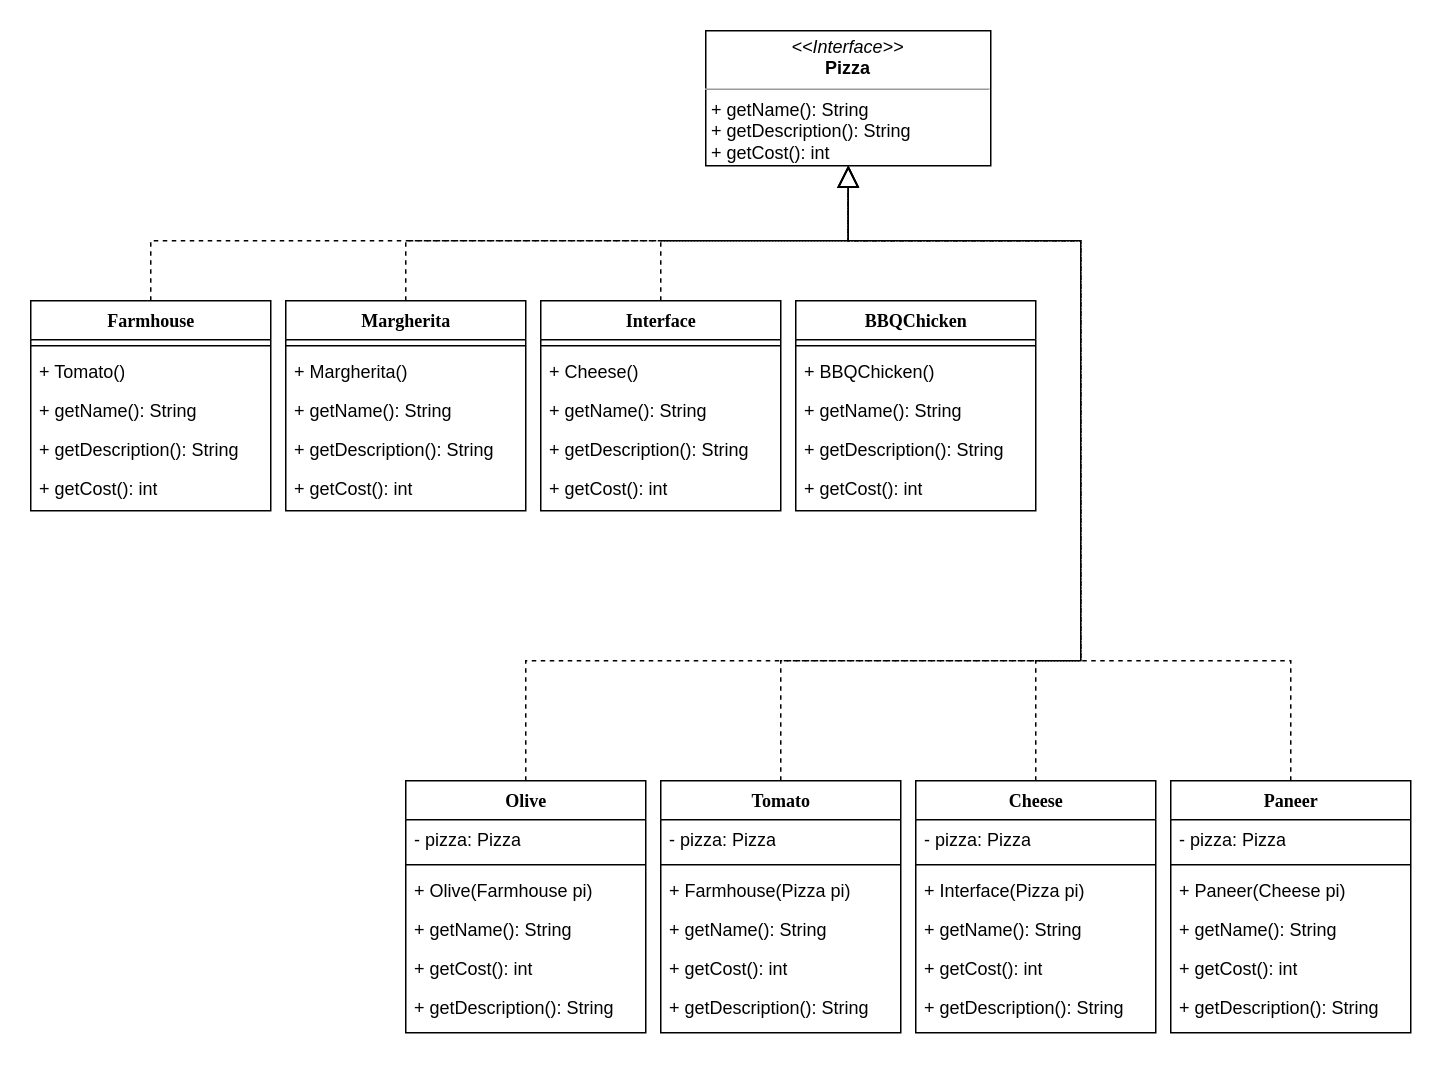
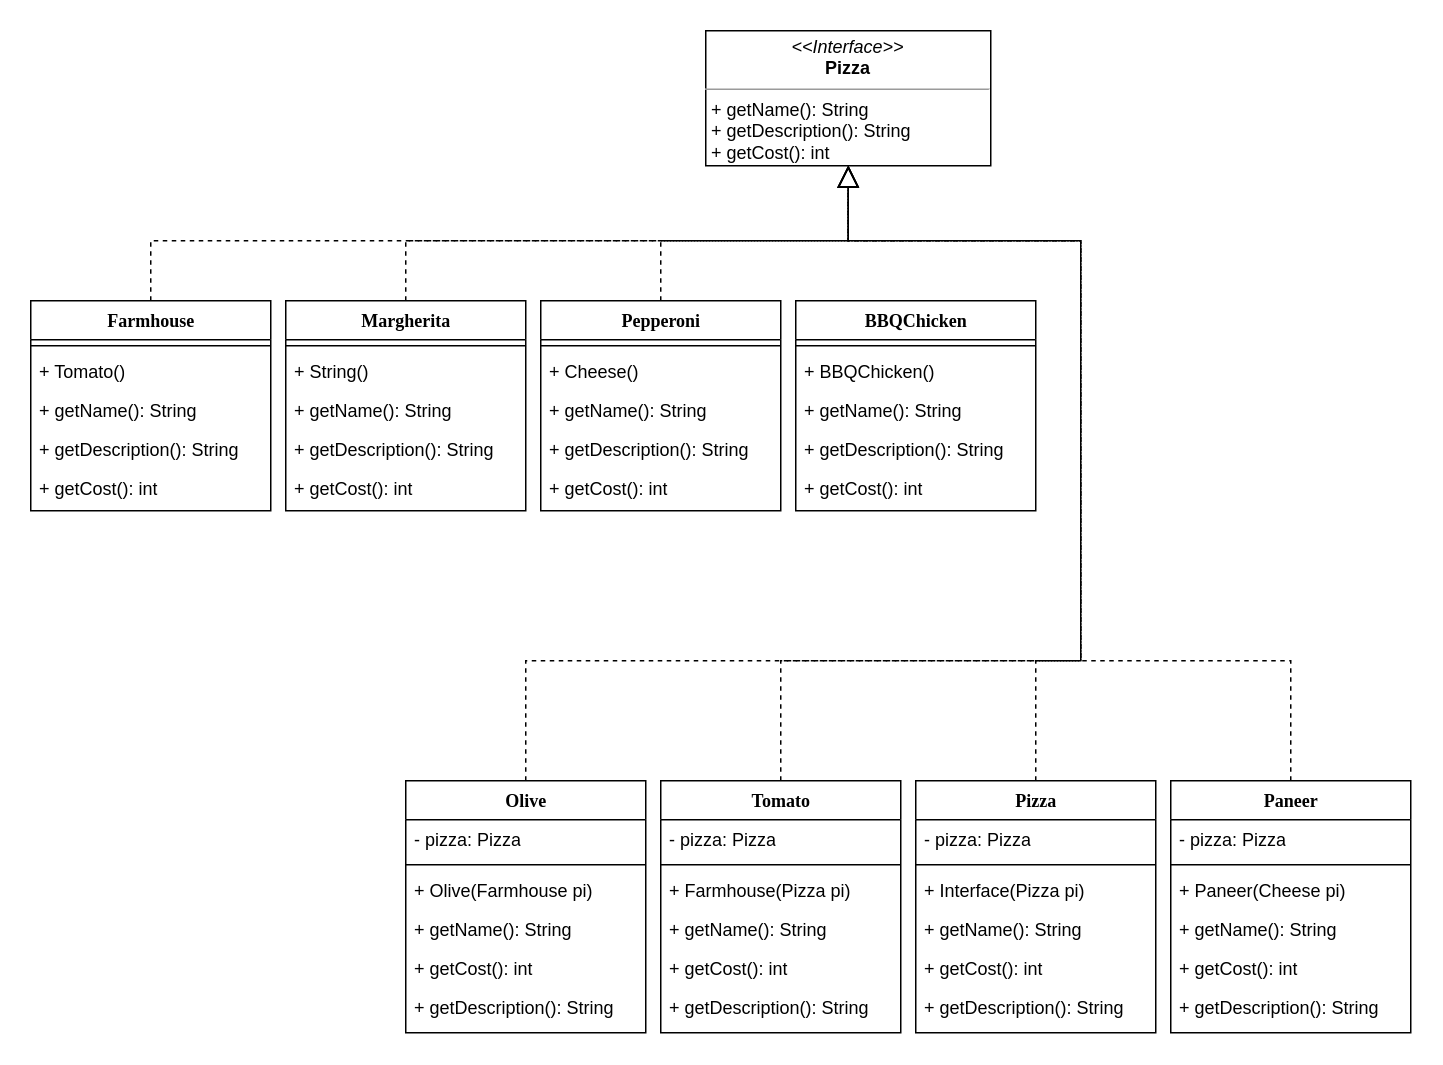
- <mxCell id="25" value="Interface" style="swimlane;html=1;fontStyle=1;align=center;verticalAlign=top;childLayout=stackLayout;horizontal=1;startSize=26;horizontalStack=0;resizeParent=1;resizeLast=0;collapsible=1;marginBottom=0;swimlaneFillColor=#ffffff;rounded=0;shadow=0;comic=0;labelBackgroundColor=none;strokeWidth=1;fillColor=none;fontFamily=Verdana;fontSize=12" vertex="1" parent="1"><mxGeometry x="360" y="200" width="160" height="140" as="geometry" /></mxCell>
+ <mxCell id="25" value="Pepperoni" style="swimlane;html=1;fontStyle=1;align=center;verticalAlign=top;childLayout=stackLayout;horizontal=1;startSize=26;horizontalStack=0;resizeParent=1;resizeLast=0;collapsible=1;marginBottom=0;swimlaneFillColor=#ffffff;rounded=0;shadow=0;comic=0;labelBackgroundColor=none;strokeWidth=1;fillColor=none;fontFamily=Verdana;fontSize=12" vertex="1" parent="1"><mxGeometry x="360" y="200" width="160" height="140" as="geometry" /></mxCell>
- <mxCell id="20" value="+ Margherita()" style="text;html=1;strokeColor=none;fillColor=none;align=left;verticalAlign=top;spacingLeft=4;spacingRight=4;whiteSpace=wrap;overflow=hidden;rotatable=0;points=[[0,0.5],[1,0.5]];portConstraint=eastwest;" vertex="1" parent="18"><mxGeometry y="34" width="160" height="26" as="geometry" /></mxCell>
+ <mxCell id="20" value="+ String()" style="text;html=1;strokeColor=none;fillColor=none;align=left;verticalAlign=top;spacingLeft=4;spacingRight=4;whiteSpace=wrap;overflow=hidden;rotatable=0;points=[[0,0.5],[1,0.5]];portConstraint=eastwest;" vertex="1" parent="18"><mxGeometry y="34" width="160" height="26" as="geometry" /></mxCell>
- <mxCell id="45" value="Cheese" style="swimlane;html=1;fontStyle=1;align=center;verticalAlign=top;childLayout=stackLayout;horizontal=1;startSize=26;horizontalStack=0;resizeParent=1;resizeLast=0;collapsible=1;marginBottom=0;swimlaneFillColor=#ffffff;rounded=0;shadow=0;comic=0;labelBackgroundColor=none;strokeWidth=1;fillColor=none;fontFamily=Verdana;fontSize=12" vertex="1" parent="1"><mxGeometry x="610" y="520" width="160" height="168" as="geometry" /></mxCell>
+ <mxCell id="45" value="Pizza" style="swimlane;html=1;fontStyle=1;align=center;verticalAlign=top;childLayout=stackLayout;horizontal=1;startSize=26;horizontalStack=0;resizeParent=1;resizeLast=0;collapsible=1;marginBottom=0;swimlaneFillColor=#ffffff;rounded=0;shadow=0;comic=0;labelBackgroundColor=none;strokeWidth=1;fillColor=none;fontFamily=Verdana;fontSize=12" vertex="1" parent="1"><mxGeometry x="610" y="520" width="160" height="168" as="geometry" /></mxCell>
